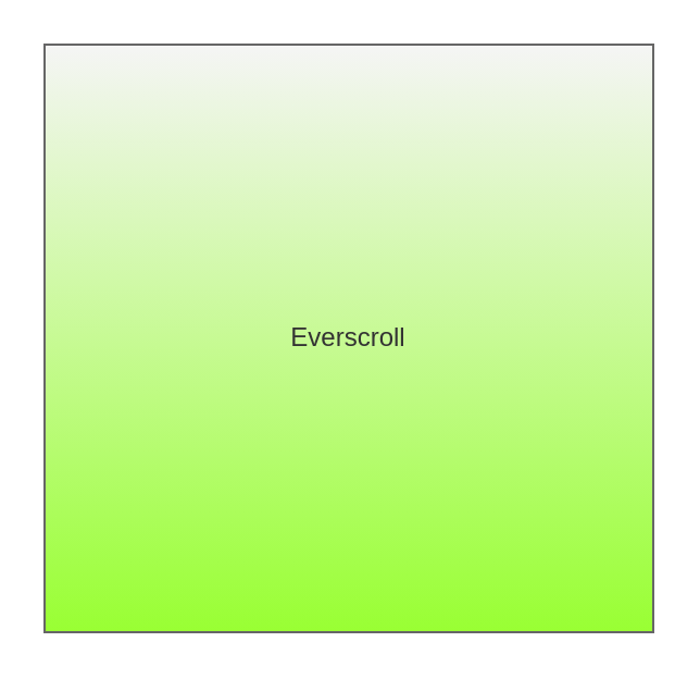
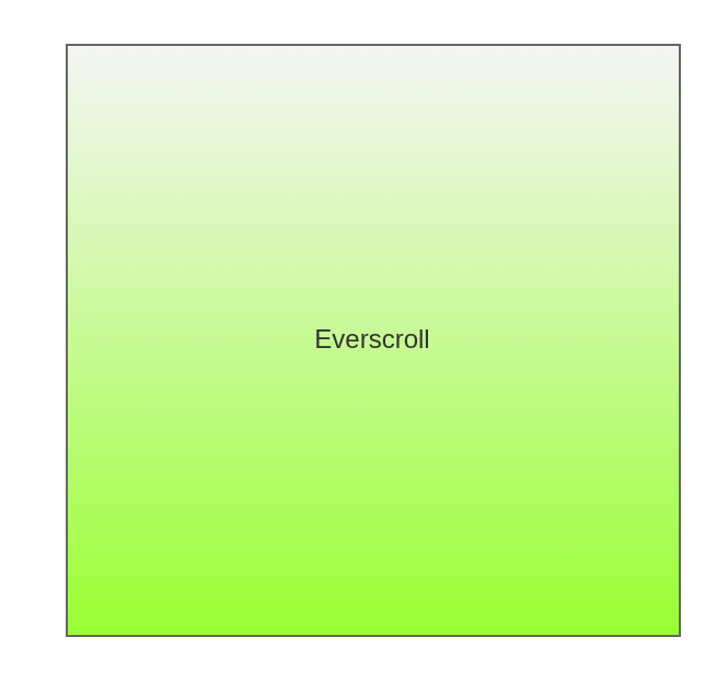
- <mxCell id="2" value="Everscroll" style="rounded=0;whiteSpace=wrap;html=1;fillColor=#f5f5f5;strokeColor=#666666;fontColor=#333333;gradientColor=#99FF33;" parent="1" vertex="1"><mxGeometry x="20" y="20" width="280" height="270" as="geometry" /></mxCell>
+ <mxCell id="2" value="Everscroll" style="rounded=0;whiteSpace=wrap;html=1;fillColor=#f5f5f5;strokeColor=#666666;fontColor=#333333;gradientColor=#99FF33;" parent="1" vertex="1"><mxGeometry x="30" y="20" width="280" height="270" as="geometry" /></mxCell>
